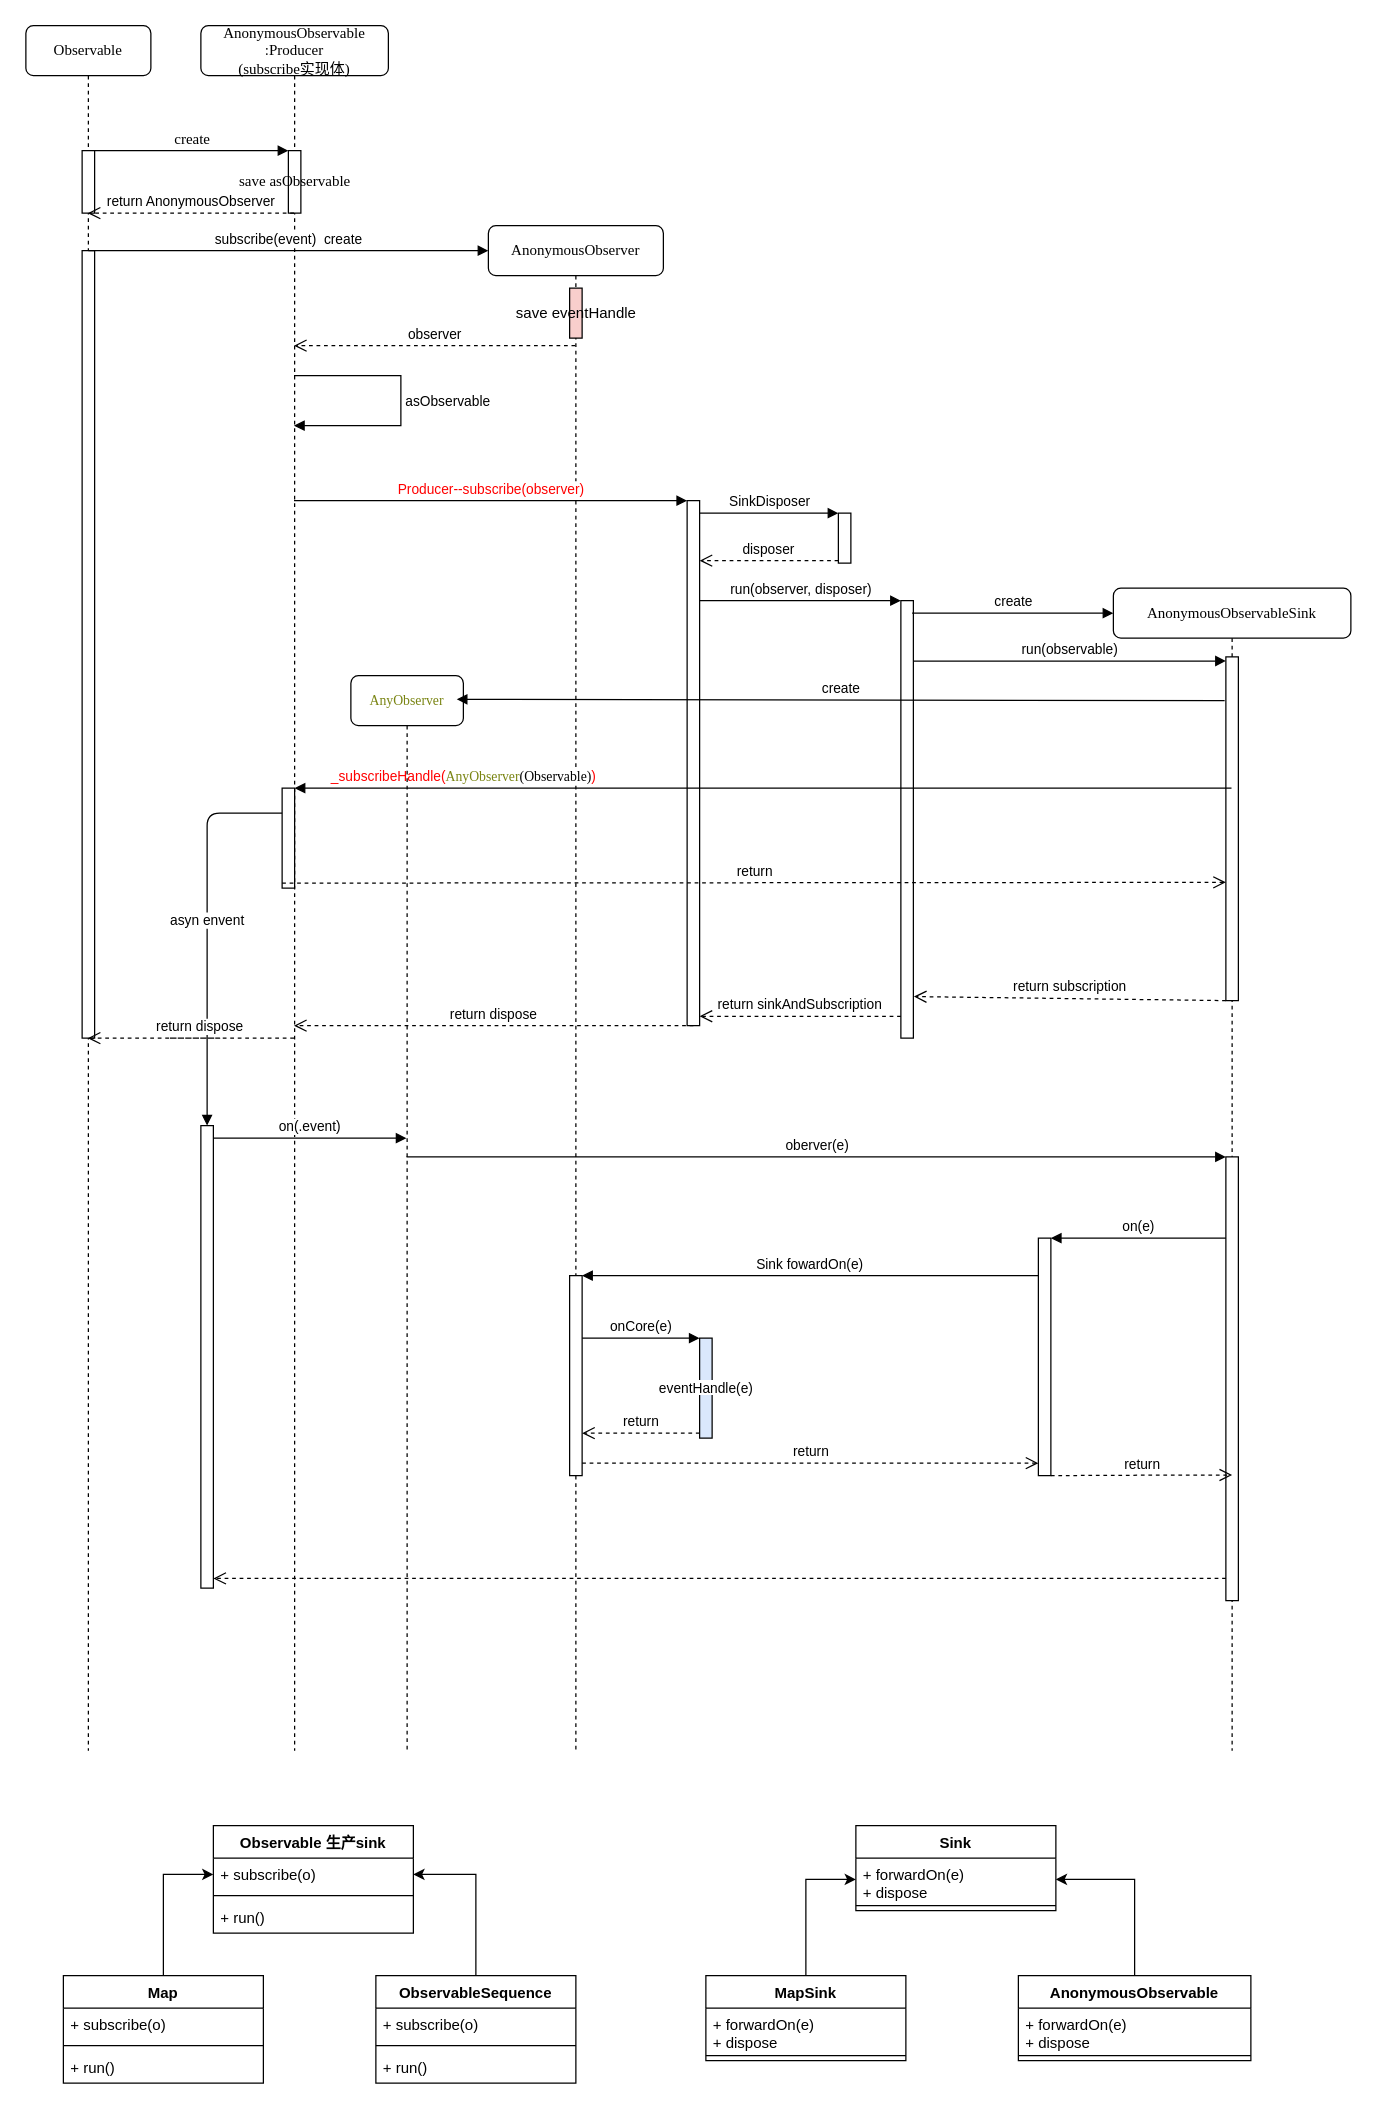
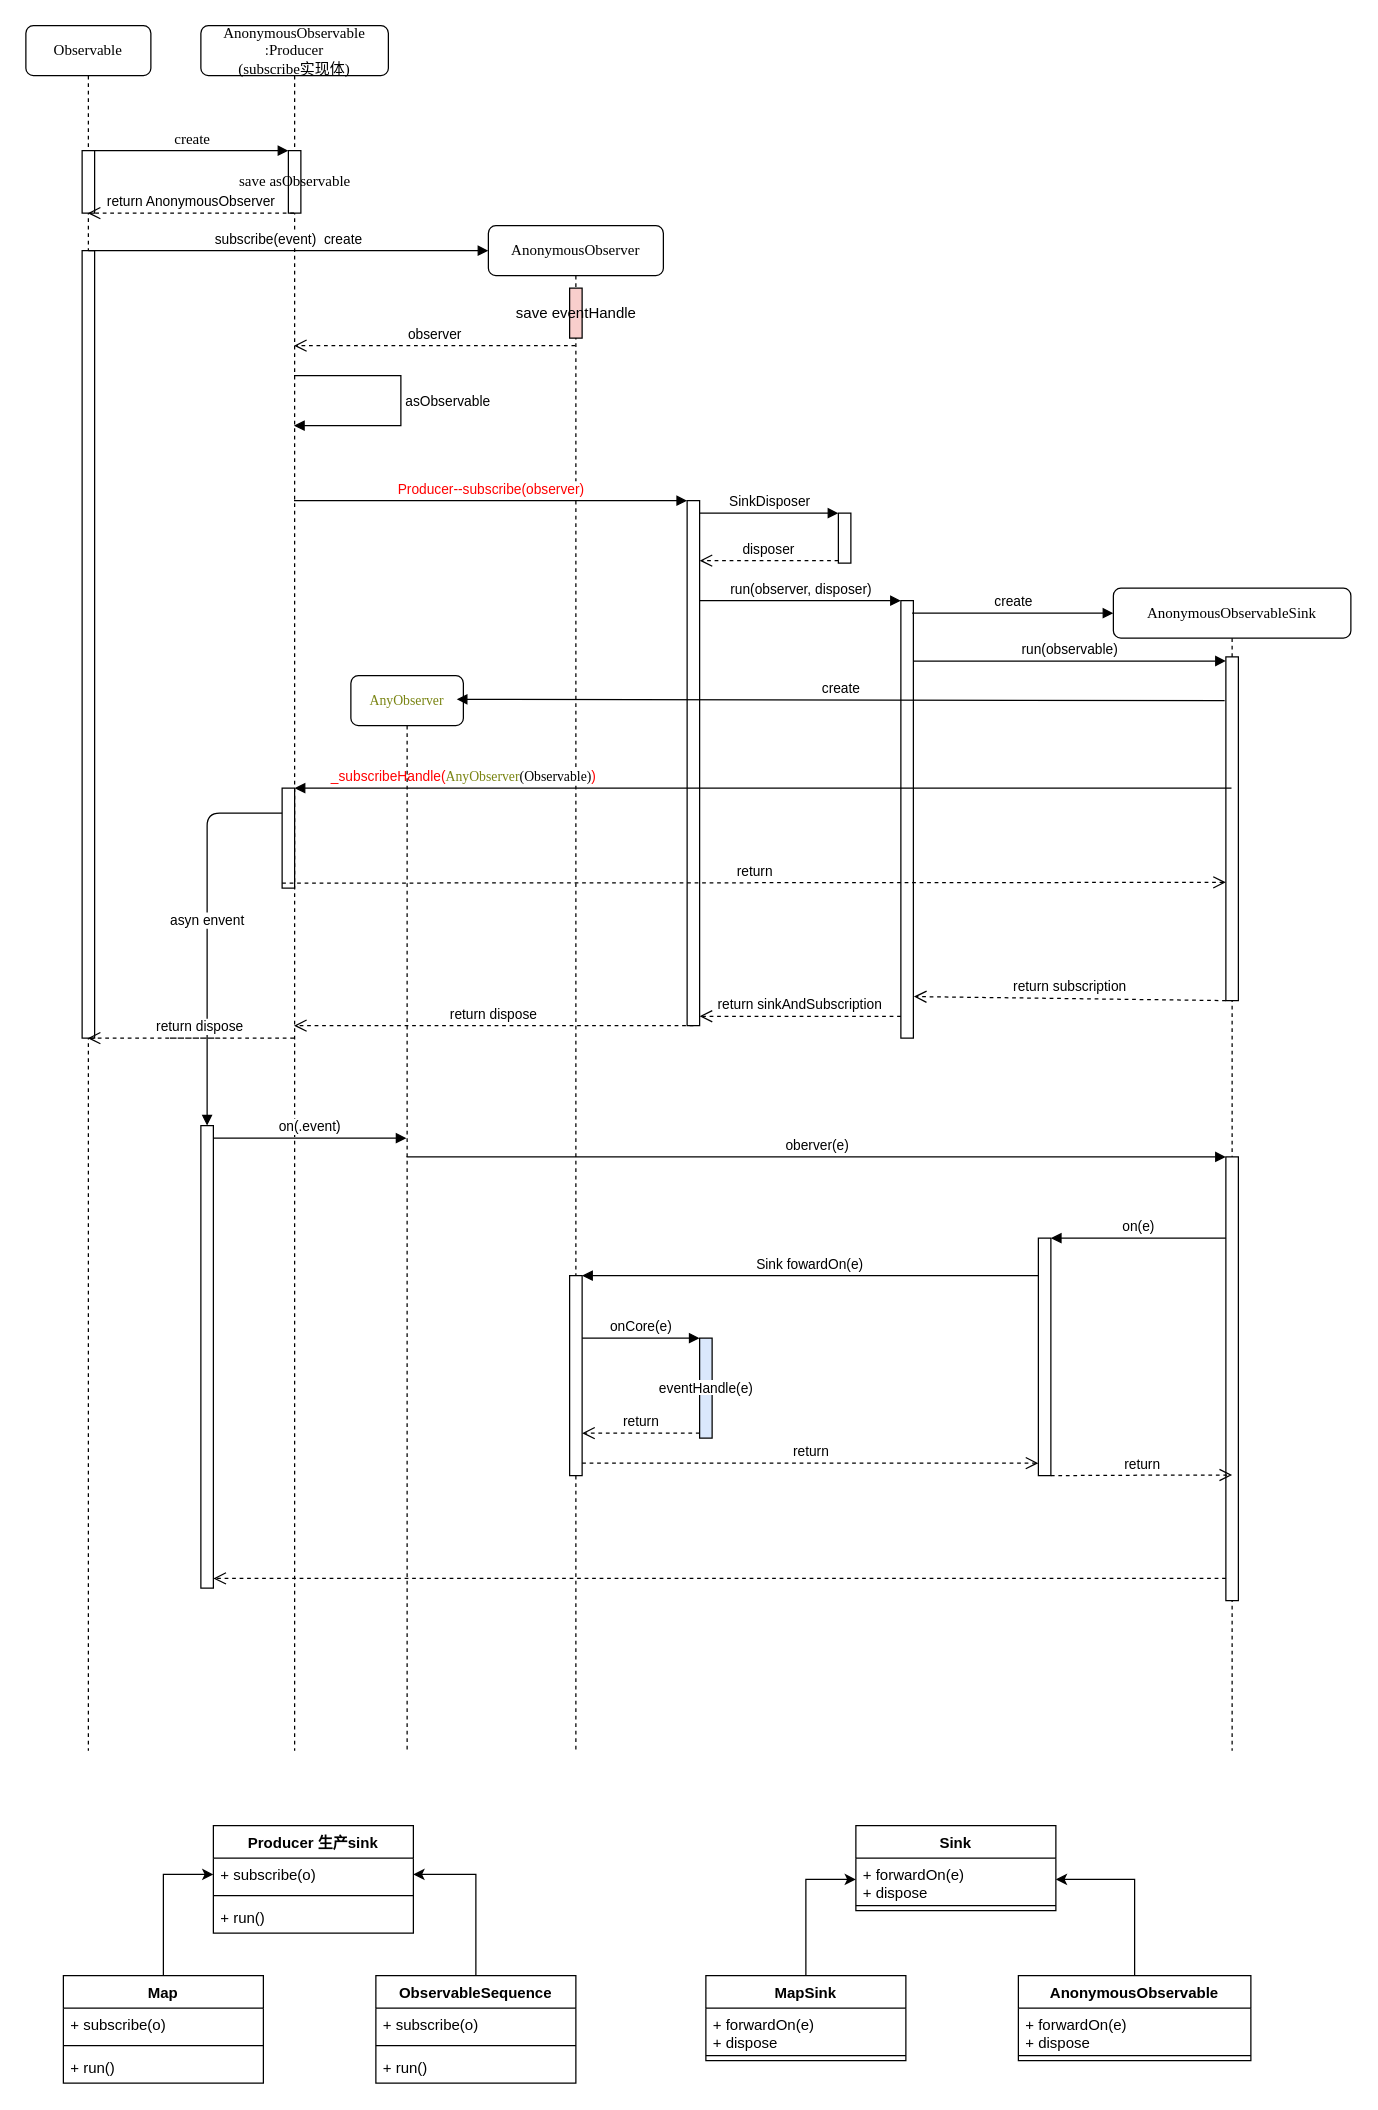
- <mxCell id="49" value="Observable 生产sink" style="swimlane;fontStyle=1;align=center;verticalAlign=top;childLayout=stackLayout;horizontal=1;startSize=26;horizontalStack=0;resizeParent=1;resizeParentMax=0;resizeLast=0;collapsible=1;marginBottom=0;" vertex="1" parent="1"><mxGeometry x="170" y="1460" width="160" height="86" as="geometry" /></mxCell>
+ <mxCell id="49" value="Producer 生产sink" style="swimlane;fontStyle=1;align=center;verticalAlign=top;childLayout=stackLayout;horizontal=1;startSize=26;horizontalStack=0;resizeParent=1;resizeParentMax=0;resizeLast=0;collapsible=1;marginBottom=0;" vertex="1" parent="1"><mxGeometry x="170" y="1460" width="160" height="86" as="geometry" /></mxCell>
